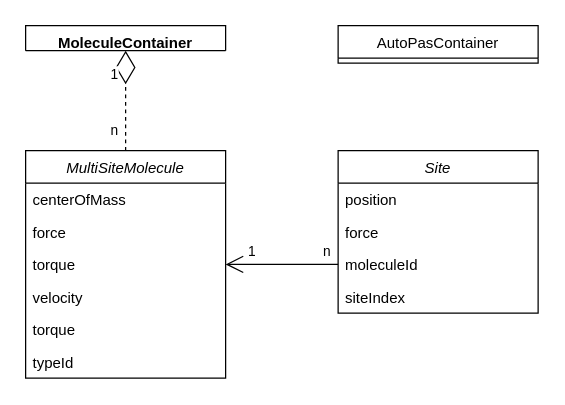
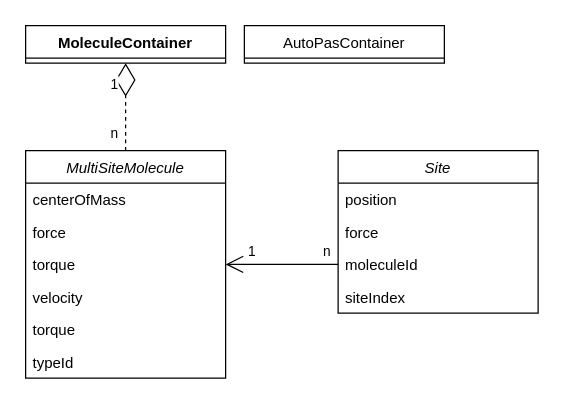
- <mxCell id="15" value="MoleculeContainer" style="swimlane;fontStyle=1;align=center;verticalAlign=top;childLayout=stackLayout;horizontal=1;startSize=26;horizontalStack=0;resizeParent=1;resizeParentMax=0;resizeLast=0;collapsible=1;marginBottom=0;whiteSpace=wrap;html=1;" vertex="1" parent="1"><mxGeometry x="20" y="20" width="160" height="20" as="geometry" /></mxCell>
+ <mxCell id="15" value="MoleculeContainer" style="swimlane;fontStyle=1;align=center;verticalAlign=top;childLayout=stackLayout;horizontal=1;startSize=26;horizontalStack=0;resizeParent=1;resizeParentMax=0;resizeLast=0;collapsible=1;marginBottom=0;whiteSpace=wrap;html=1;" vertex="1" parent="1"><mxGeometry x="20" y="20" width="160" height="30" as="geometry" /></mxCell>
- <mxCell id="7" value="AutoPasContainer" style="swimlane;fontStyle=0;align=center;verticalAlign=top;childLayout=stackLayout;horizontal=1;startSize=26;horizontalStack=0;resizeParent=1;resizeLast=0;collapsible=1;marginBottom=0;rounded=0;shadow=0;strokeWidth=1;" parent="1" vertex="1"><mxGeometry x="270" y="20" width="160" height="30" as="geometry"><mxRectangle x="550" y="140" width="160" height="26" as="alternateBounds" /></mxGeometry></mxCell>
+ <mxCell id="7" value="AutoPasContainer" style="swimlane;fontStyle=0;align=center;verticalAlign=top;childLayout=stackLayout;horizontal=1;startSize=26;horizontalStack=0;resizeParent=1;resizeLast=0;collapsible=1;marginBottom=0;rounded=0;shadow=0;strokeWidth=1;" parent="1" vertex="1"><mxGeometry x="195" y="20" width="160" height="30" as="geometry"><mxRectangle x="550" y="140" width="160" height="26" as="alternateBounds" /></mxGeometry></mxCell>
